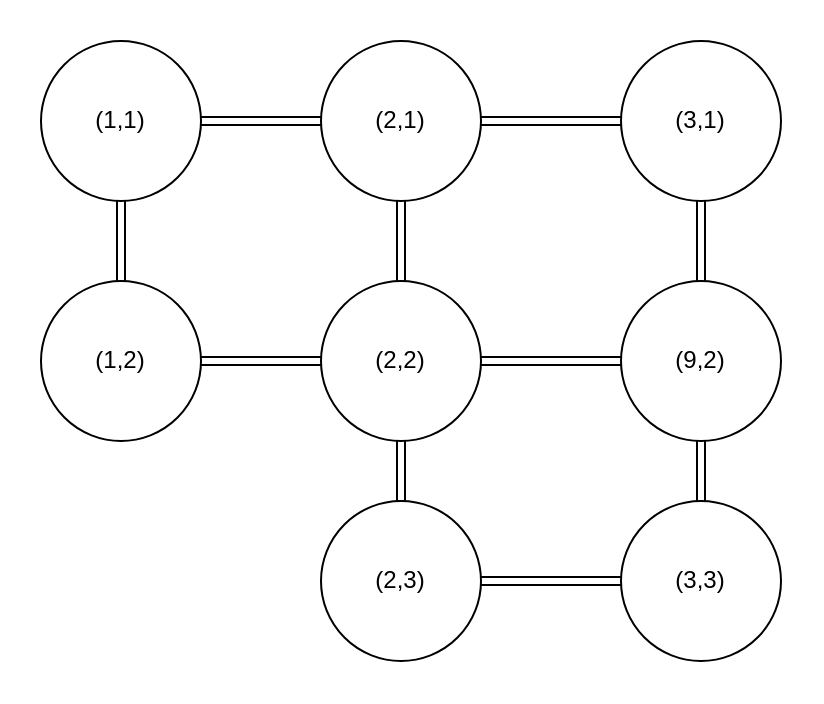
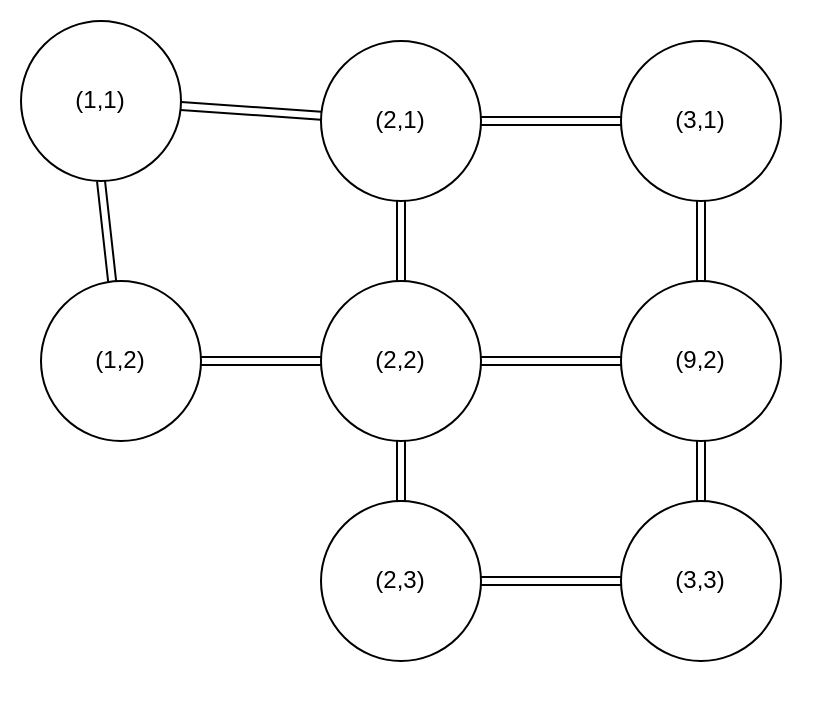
- <mxCell id="10" value="(1,1)" style="ellipse;whiteSpace=wrap;html=1;" vertex="1" parent="1"><mxGeometry x="20" y="20" width="80" height="80" as="geometry" /></mxCell>
+ <mxCell id="10" value="(1,1)" style="ellipse;whiteSpace=wrap;html=1;" vertex="1" parent="1"><mxGeometry x="10" y="10" width="80" height="80" as="geometry" /></mxCell>
